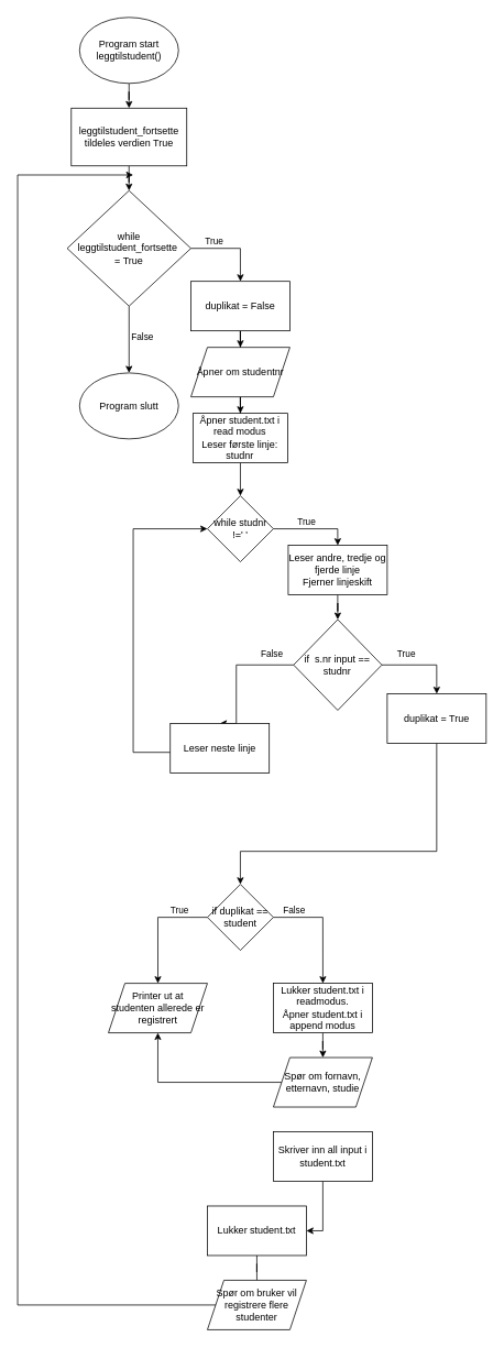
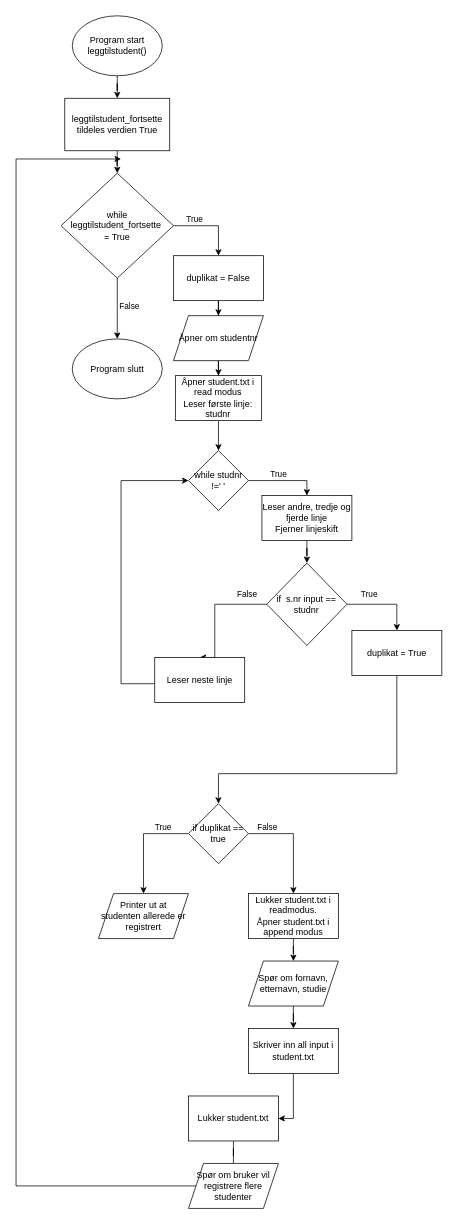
- <mxCell id="35" value="if duplikat == student" style="rhombus;whiteSpace=wrap;html=1;" parent="1" vertex="1"><mxGeometry x="250.94" y="1071" width="80" height="80" as="geometry" /></mxCell>
+ <mxCell id="35" value="if duplikat == true" style="rhombus;whiteSpace=wrap;html=1;" parent="1" vertex="1"><mxGeometry x="250.94" y="1071" width="80" height="80" as="geometry" /></mxCell>
- <mxCell id="39" style="edgeStyle=orthogonalEdgeStyle;rounded=0;orthogonalLoop=1;jettySize=auto;html=1;endArrow=classic;endFill=1;" parent="1" source="40" target="36" edge="1"><mxGeometry relative="1" as="geometry" /></mxCell>
+ <mxCell id="39" style="edgeStyle=orthogonalEdgeStyle;rounded=0;orthogonalLoop=1;jettySize=auto;html=1;entryX=0.5;entryY=0;entryDx=0;entryDy=0;endArrow=classic;endFill=1;" parent="1" source="40" target="42" edge="1"><mxGeometry relative="1" as="geometry" /></mxCell>
